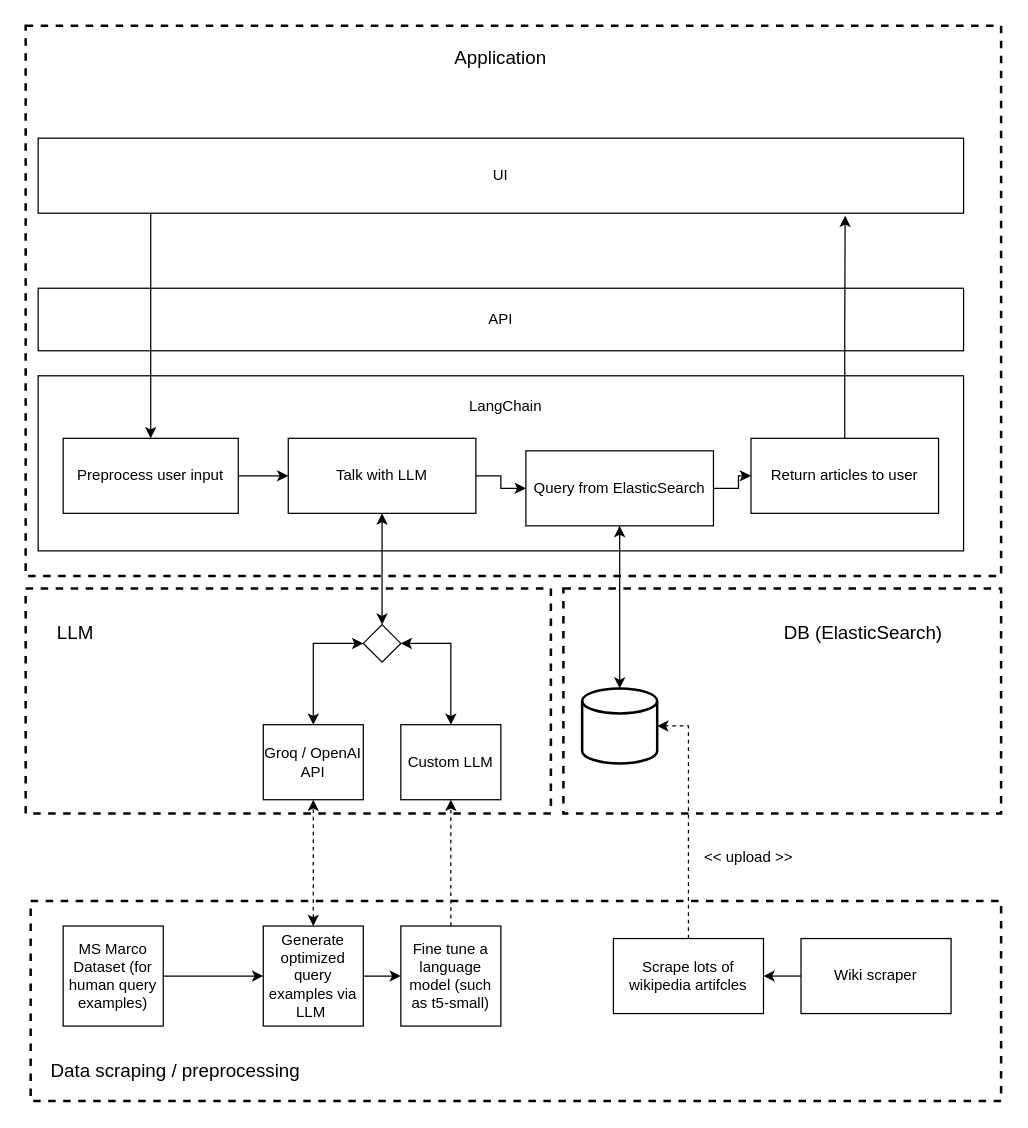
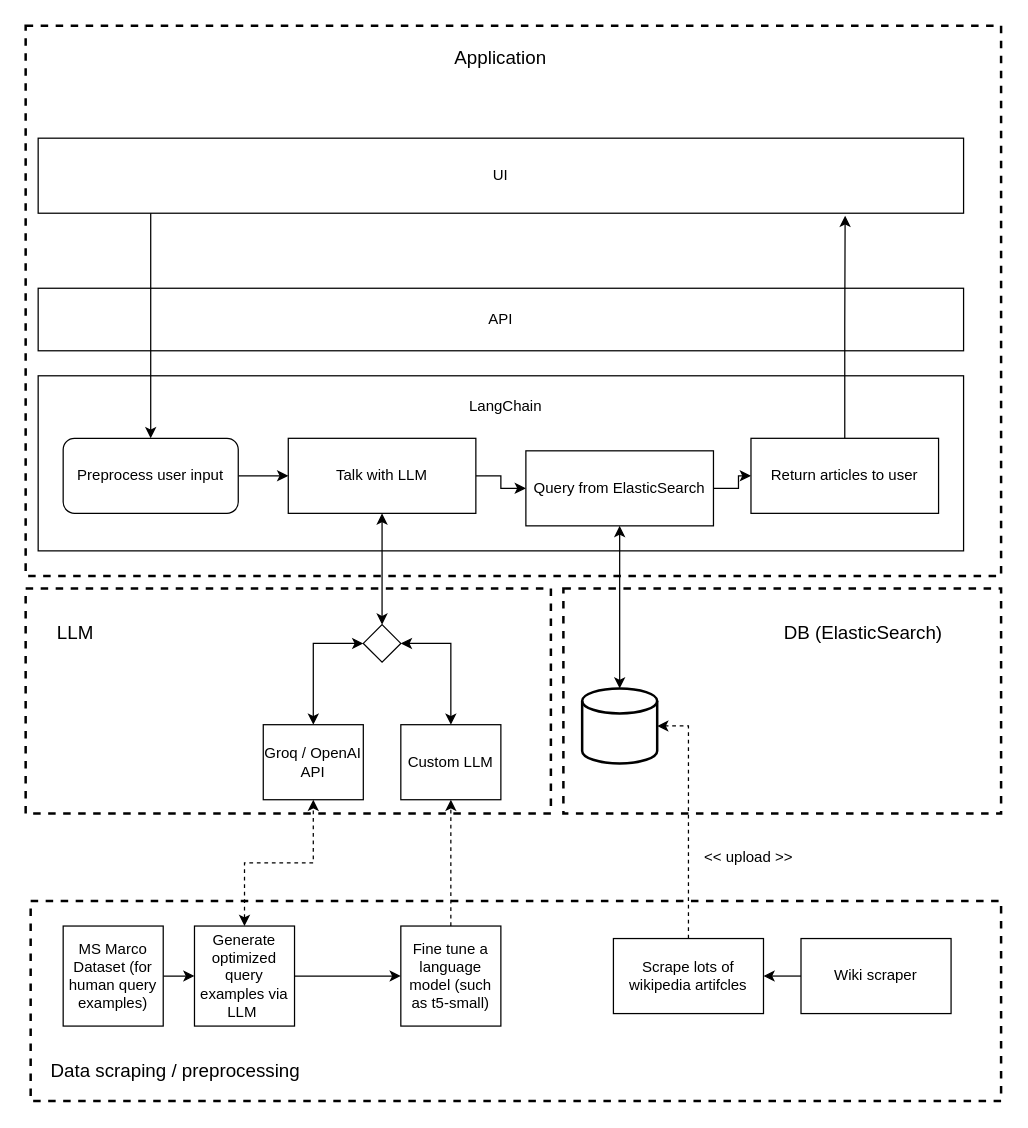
- <mxCell id="9" value="Preprocess user input" style="rounded=0;whiteSpace=wrap;html=1;" vertex="1" parent="1"><mxGeometry x="50" y="350" width="140" height="60" as="geometry" /></mxCell>
+ <mxCell id="9" value="Preprocess user input" style="whiteSpace=wrap;html=1;rounded=1;" vertex="1" parent="1"><mxGeometry x="50" y="350" width="140" height="60" as="geometry" /></mxCell>
- <mxCell id="39" value="Generate optimized query examples via LLM&amp;nbsp;" style="rounded=0;whiteSpace=wrap;html=1;" vertex="1" parent="1"><mxGeometry x="210" y="740" width="80" height="80" as="geometry" /></mxCell>
+ <mxCell id="39" value="Generate optimized query examples via LLM&amp;nbsp;" style="rounded=0;whiteSpace=wrap;html=1;" vertex="1" parent="1"><mxGeometry x="155" y="740" width="80" height="80" as="geometry" /></mxCell>
